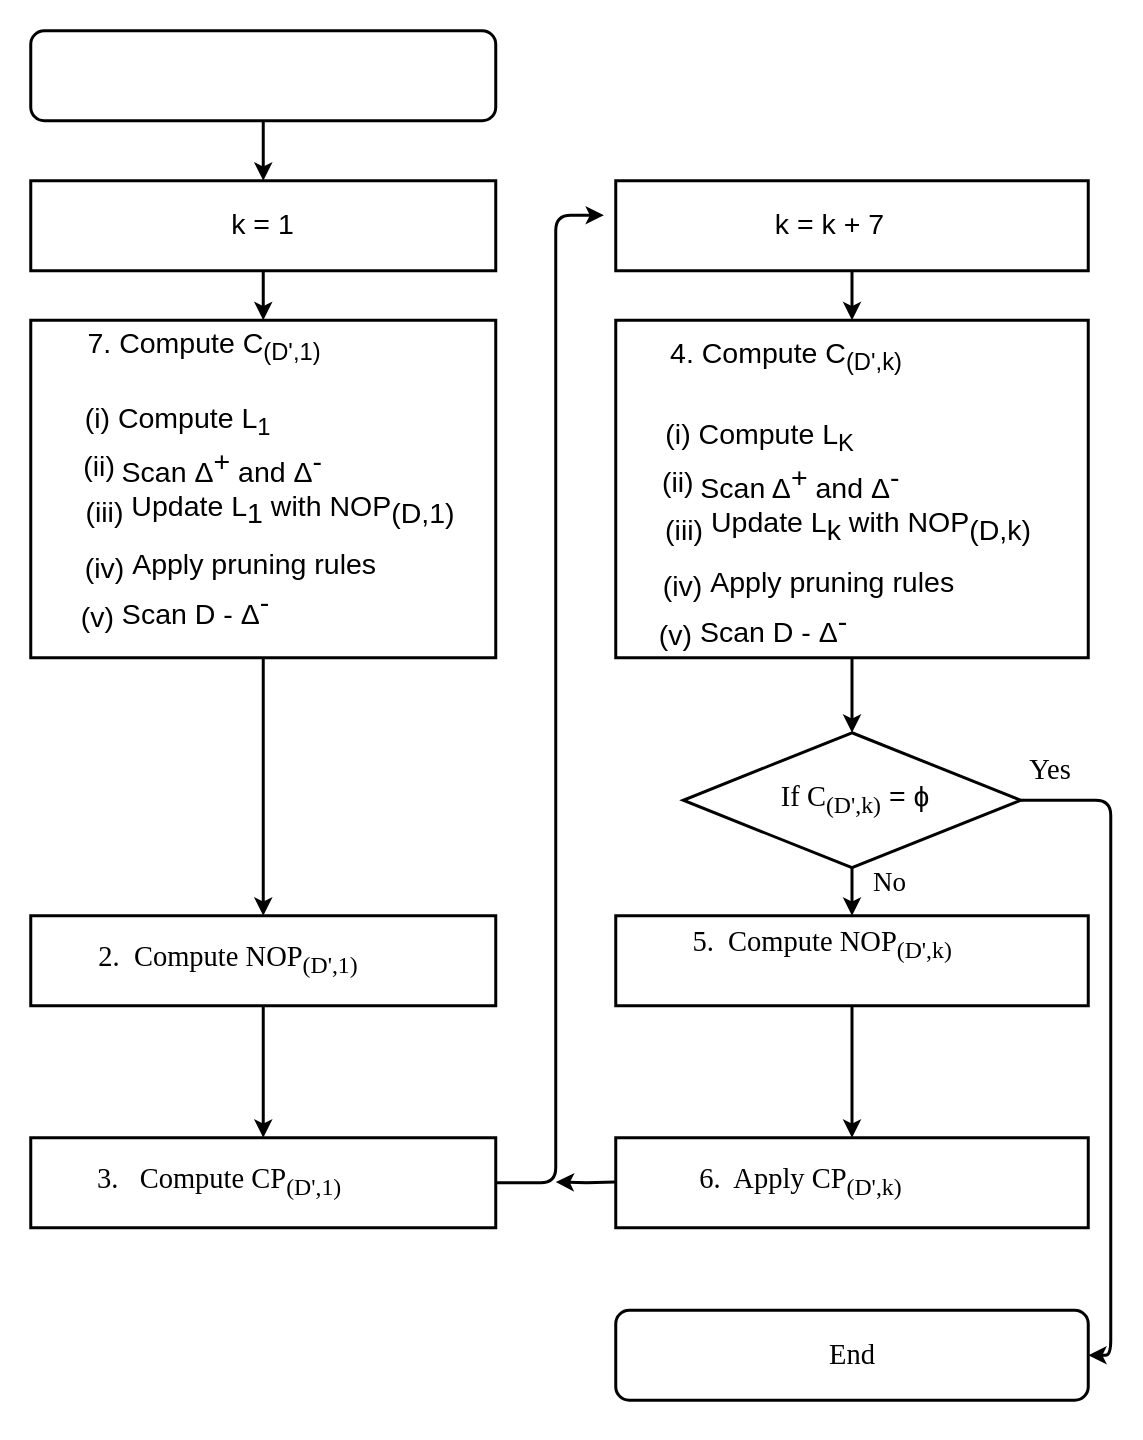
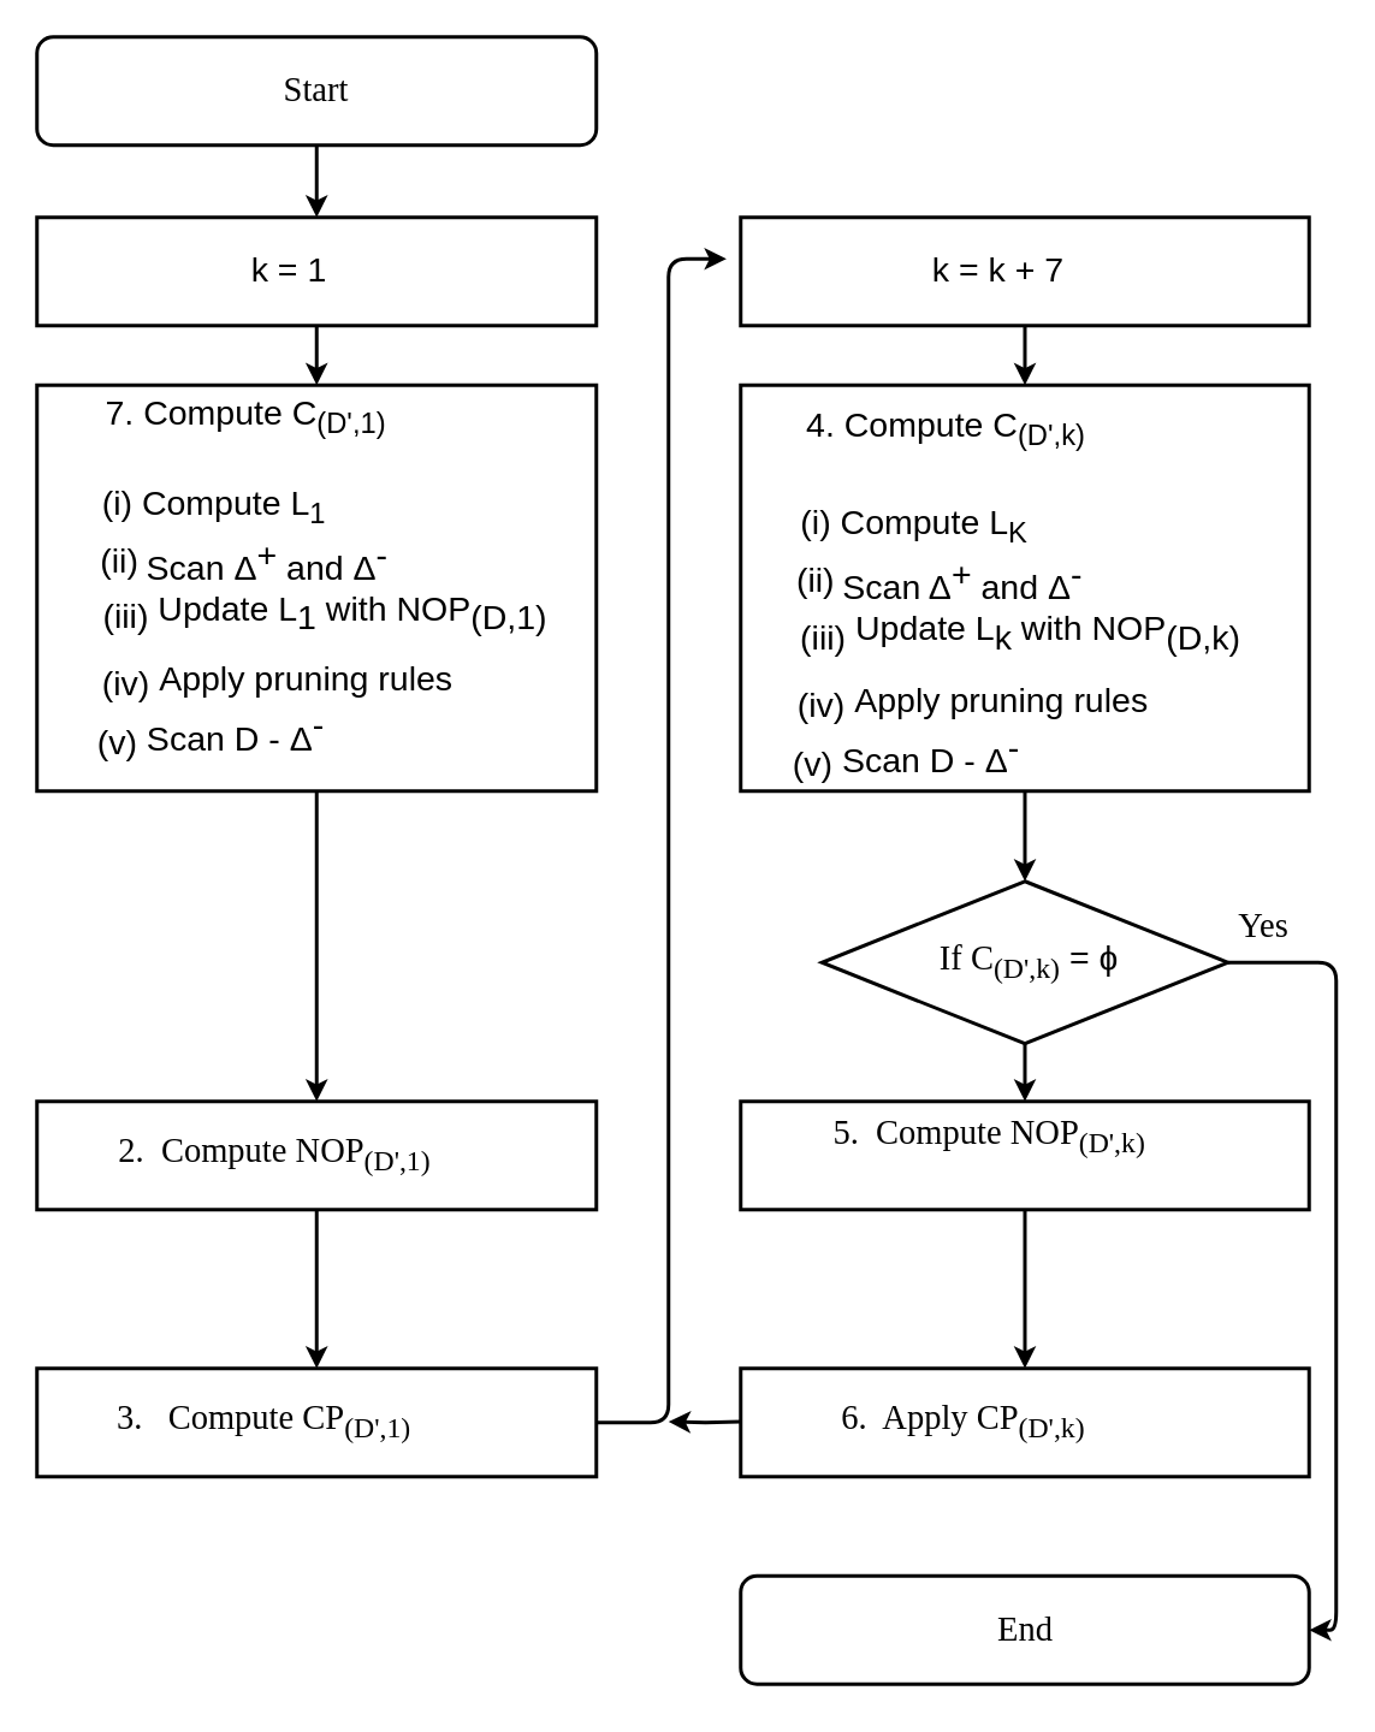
+ <mxCell id="24" value="&lt;h6&gt;&lt;font style=&quot;font-size: 19px&quot;&gt;&lt;span style=&quot;font-weight: normal&quot;&gt;Start&lt;/span&gt;&lt;/font&gt;&lt;/h6&gt;" style="text;html=1;strokeColor=none;fillColor=none;align=center;verticalAlign=middle;whiteSpace=wrap;rounded=0;fontFamily=Verdana;strokeWidth=2;" parent="1" vertex="1"><mxGeometry x="155" y="40" width="40" height="20" as="geometry" /></mxCell>
- <mxCell id="25" value="&lt;font style=&quot;font-size: 19px&quot; face=&quot;Helvetica&quot;&gt;k = 1&lt;/font&gt;" style="text;html=1;strokeColor=none;fillColor=none;align=center;verticalAlign=middle;whiteSpace=wrap;rounded=0;fontFamily=Verdana;fontSize=12;strokeWidth=2;" parent="1" vertex="1"><mxGeometry x="140" y="140" width="70" height="20" as="geometry" /></mxCell>
+ <mxCell id="25" value="&lt;font style=&quot;font-size: 19px&quot; face=&quot;Helvetica&quot;&gt;k = 1&lt;/font&gt;" style="text;html=1;strokeColor=none;fillColor=none;align=center;verticalAlign=middle;whiteSpace=wrap;rounded=0;fontFamily=Verdana;fontSize=12;strokeWidth=2;" parent="1" vertex="1"><mxGeometry x="125" y="140" width="70" height="20" as="geometry" /></mxCell>
- <mxCell id="34" value="&lt;font style=&quot;font-size: 18px&quot;&gt;No&lt;/font&gt;" style="text;html=1;strokeColor=none;fillColor=none;align=center;verticalAlign=middle;whiteSpace=wrap;rounded=0;fontFamily=Verdana;strokeWidth=2;" parent="1" vertex="1"><mxGeometry x="572.5" y="578" width="40" height="20" as="geometry" /></mxCell>
